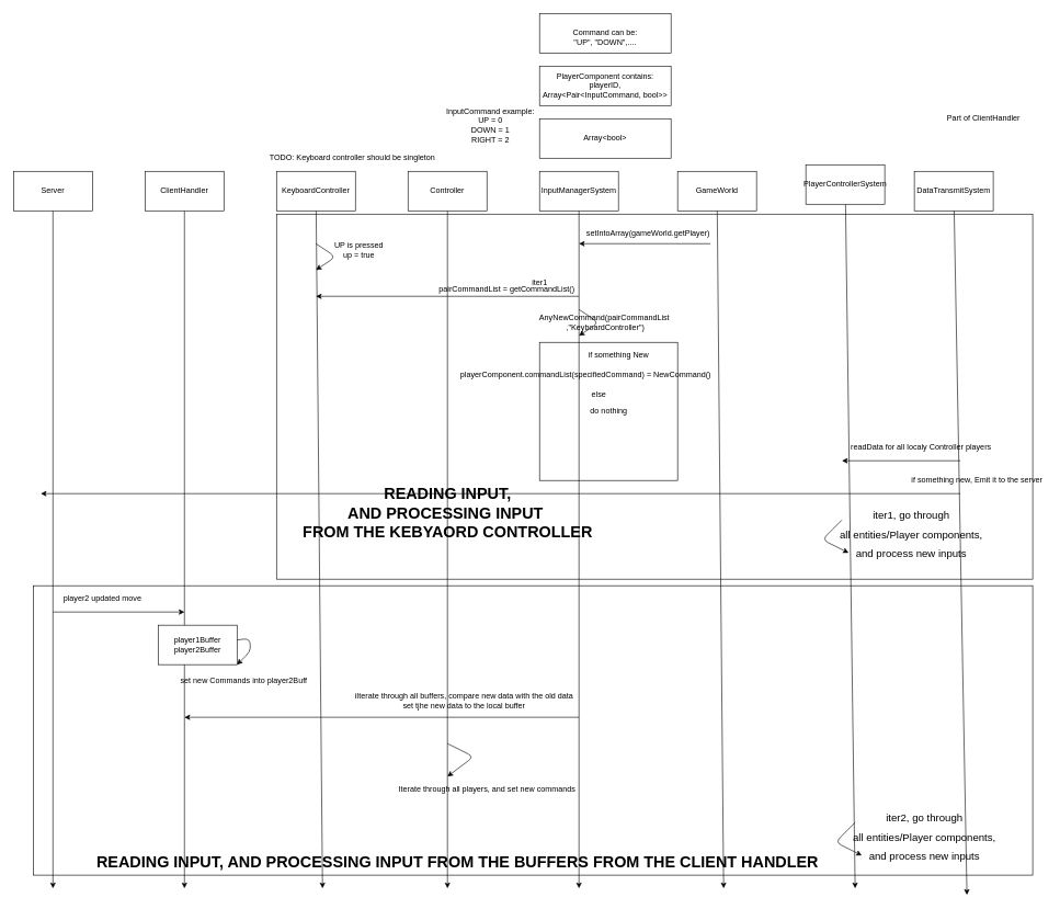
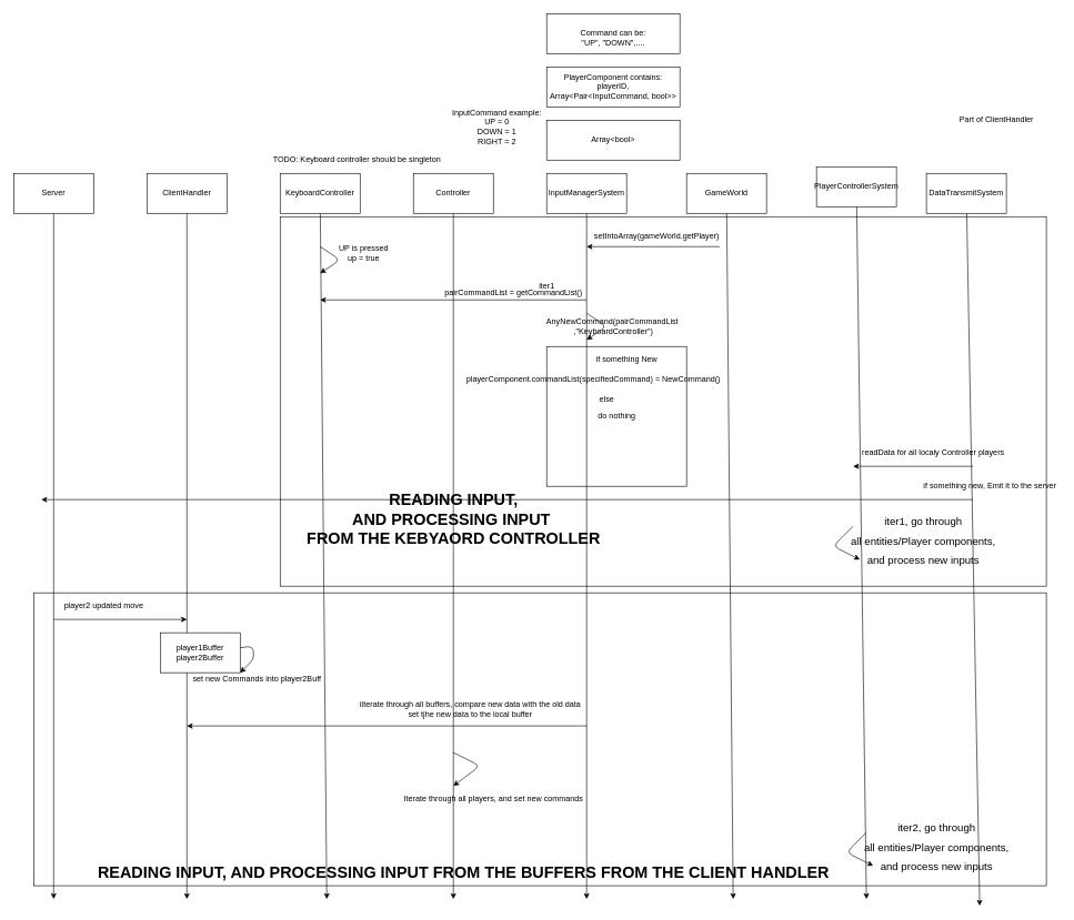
- <mxCell id="44" value="set new Commands into player2Buff" style="text;html=1;align=center;verticalAlign=middle;resizable=0;points=[];autosize=1;strokeColor=none;fillColor=none;fontSize=12;" vertex="1" parent="1"><mxGeometry x="265" y="1025" width="210" height="20" as="geometry" /></mxCell>
+ <mxCell id="44" value="set new Commands into player2Buff" style="text;html=1;align=center;verticalAlign=middle;resizable=0;points=[];autosize=1;strokeColor=none;fillColor=none;fontSize=12;" vertex="1" parent="1"><mxGeometry x="280" y="1010" width="210" height="20" as="geometry" /></mxCell>
